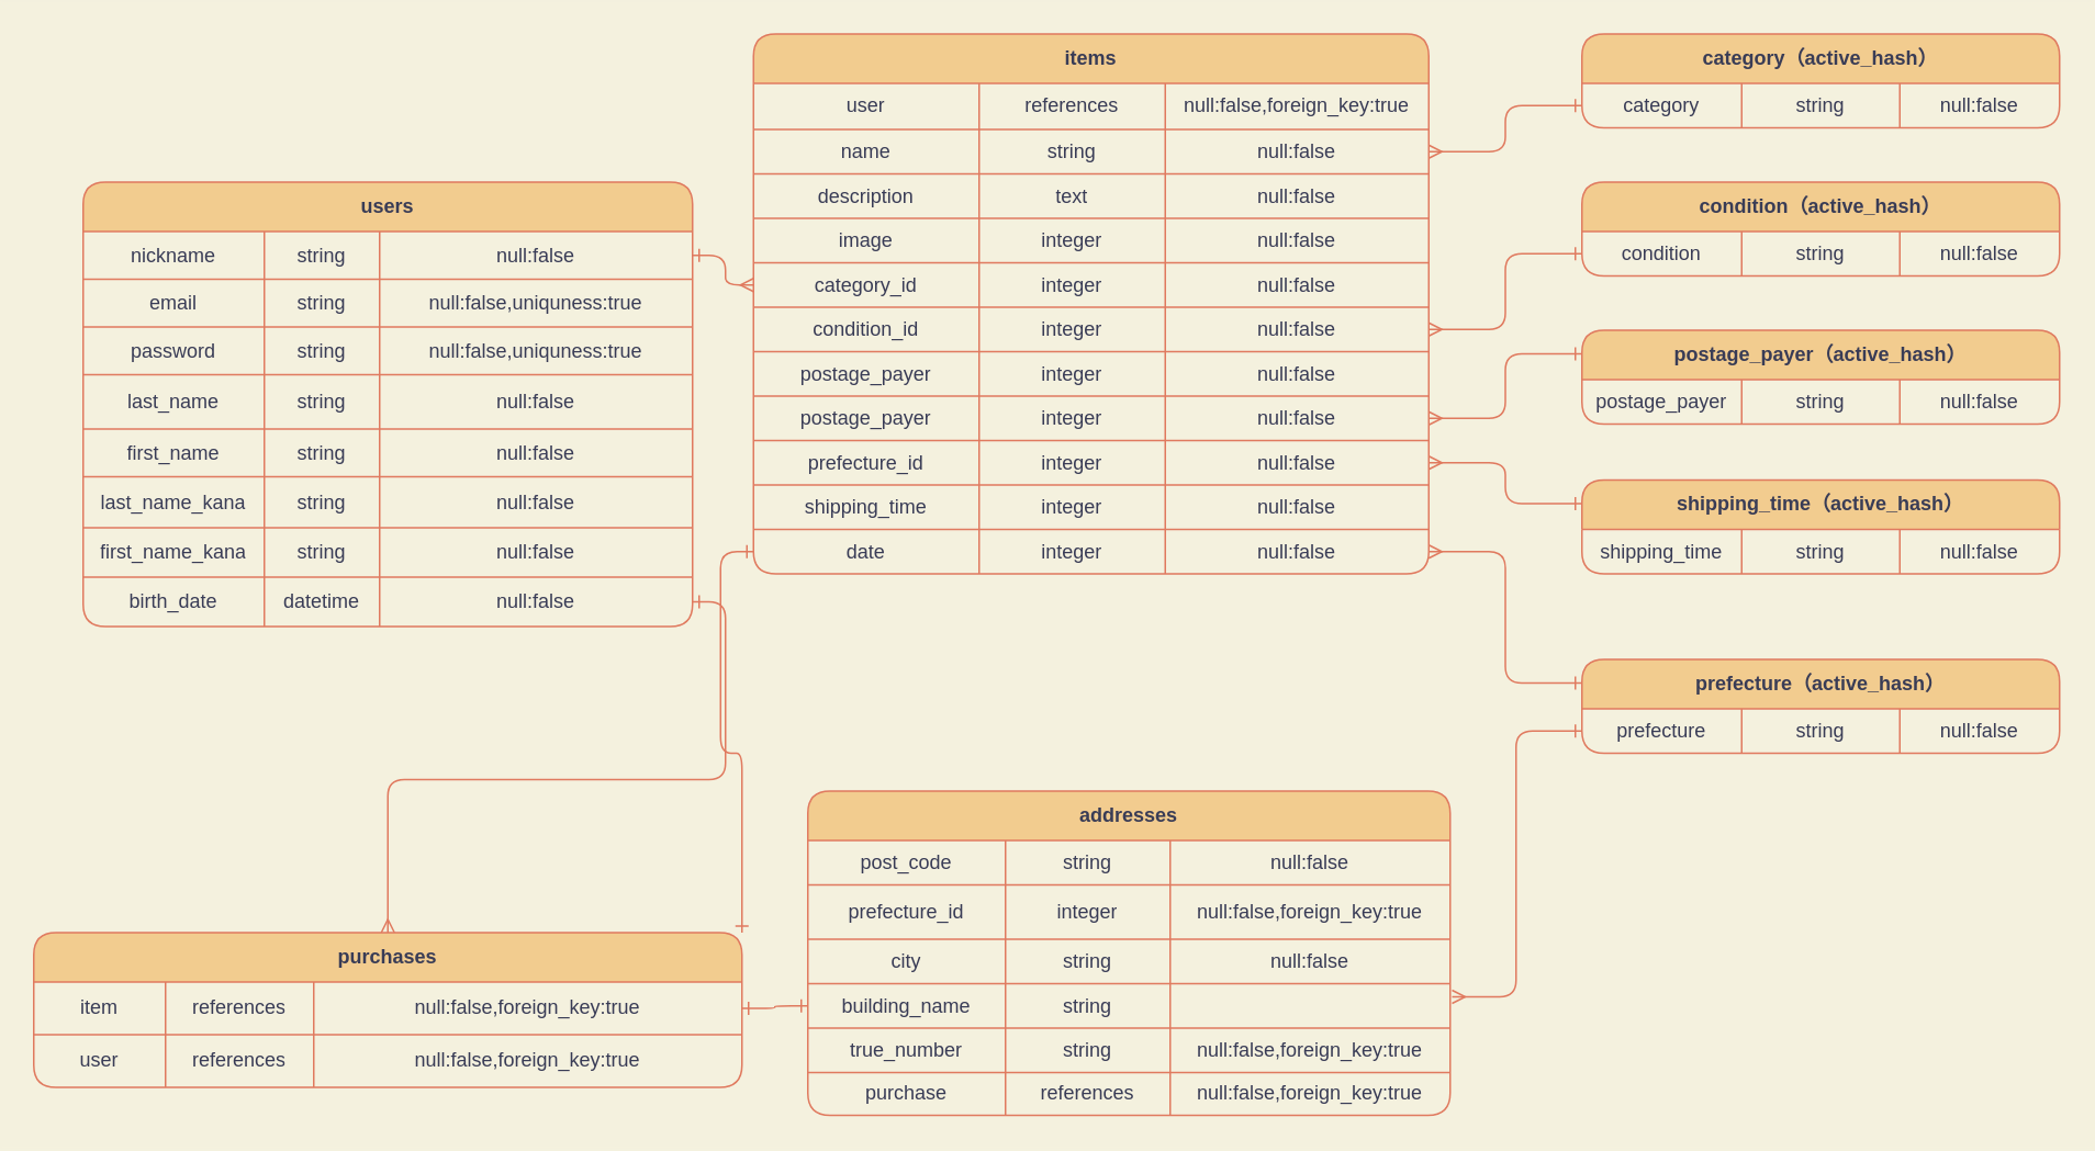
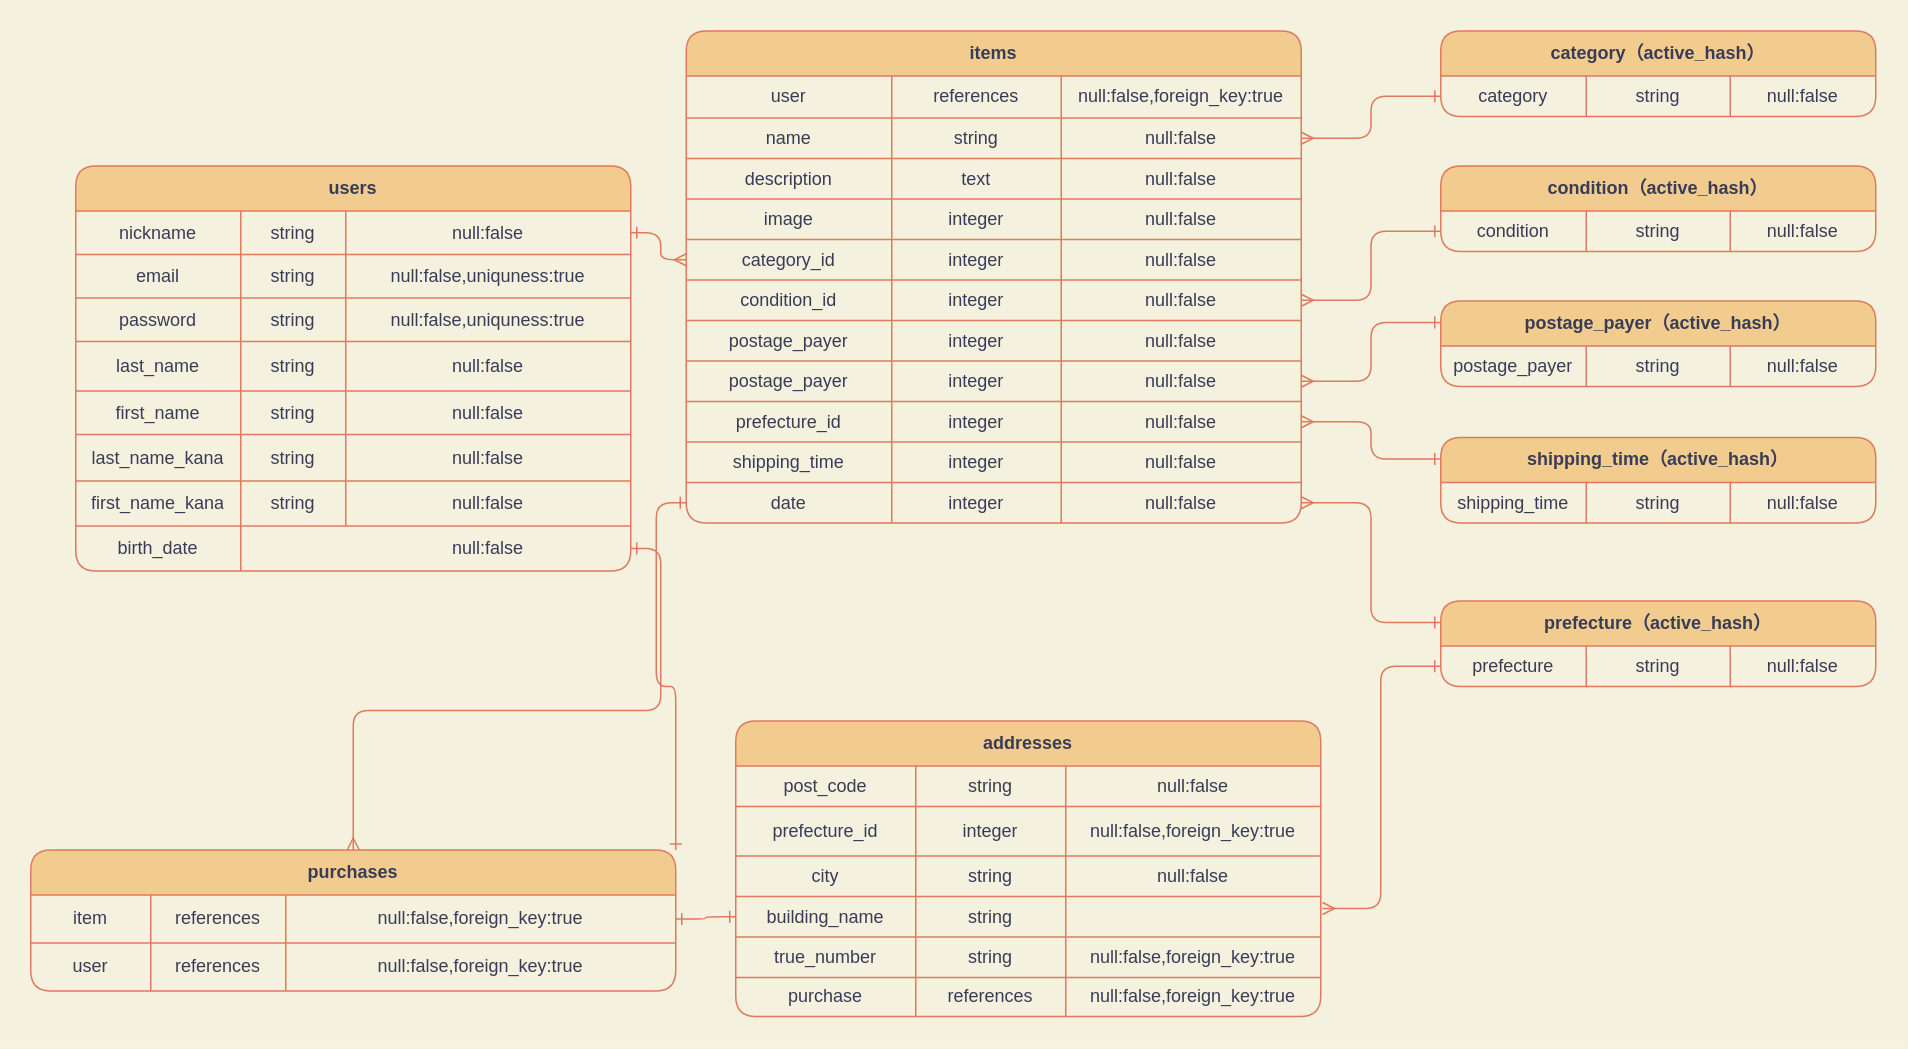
- <mxCell id="147" value="datetime" style="shape=partialRectangle;html=1;whiteSpace=wrap;connectable=0;fillColor=none;top=0;left=0;bottom=0;right=0;overflow=hidden;rounded=1;strokeColor=#E07A5F;fontColor=#393C56;" parent="145" vertex="1"><mxGeometry x="110" width="70" height="30" as="geometry" /></mxCell>
